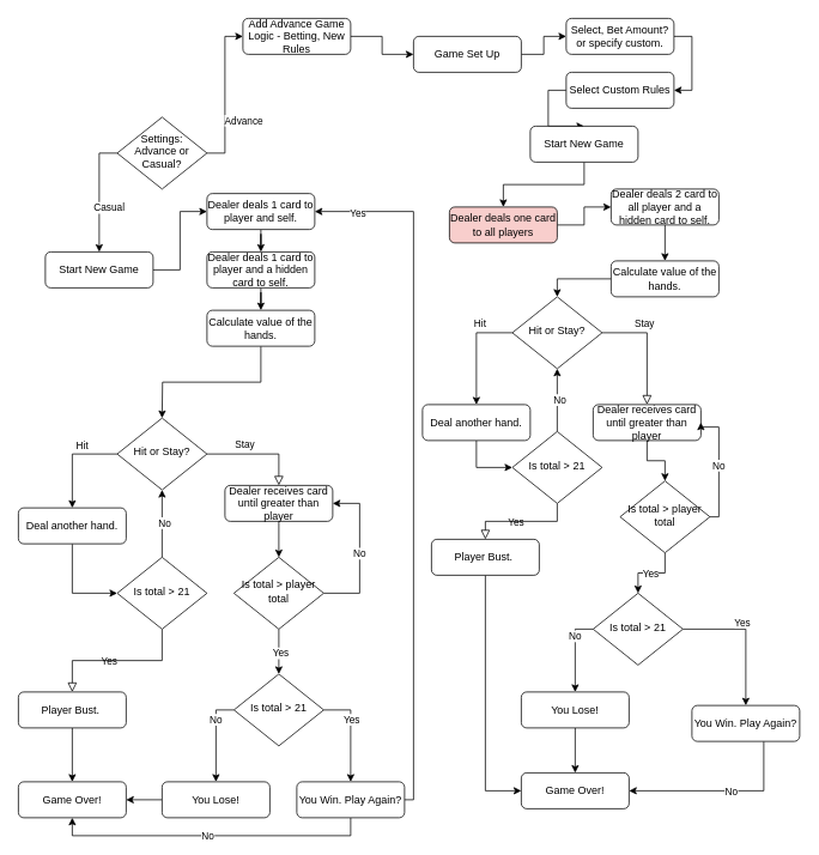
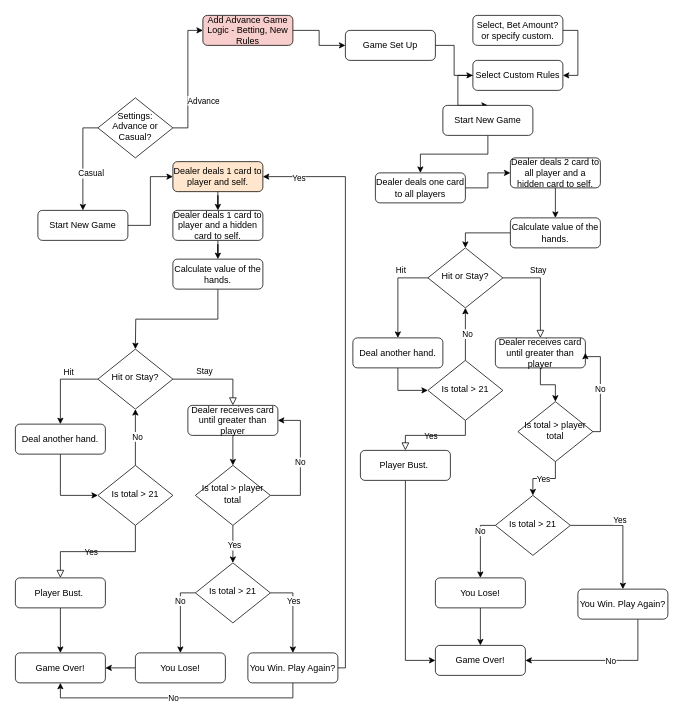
- <mxCell id="22" value="Add Advance Game Logic - Betting, New Rules" style="rounded=1;whiteSpace=wrap;html=1;fontSize=12;glass=0;strokeWidth=1;shadow=0;" vertex="1" parent="1"><mxGeometry x="270" y="20" width="120" height="40" as="geometry" /></mxCell>
+ <mxCell id="22" value="Add Advance Game Logic - Betting, New Rules" style="rounded=1;whiteSpace=wrap;html=1;fontSize=12;glass=0;strokeWidth=1;shadow=0;fillColor=#f8cecc;" vertex="1" parent="1"><mxGeometry x="270" y="20" width="120" height="40" as="geometry" /></mxCell>
- <mxCell id="23" value="" style="edgeStyle=orthogonalEdgeStyle;rounded=0;orthogonalLoop=1;jettySize=auto;html=1;" edge="1" parent="1" source="24" target="52"><mxGeometry relative="1" as="geometry" /></mxCell>
+ <mxCell id="23" value="" style="edgeStyle=orthogonalEdgeStyle;rounded=0;orthogonalLoop=1;jettySize=auto;html=1;" edge="1" parent="1" source="24" target="54"><mxGeometry relative="1" as="geometry" /></mxCell>
- <mxCell id="26" value="Dealer deals 1 card to player and self." style="rounded=1;whiteSpace=wrap;html=1;fontSize=12;glass=0;strokeWidth=1;shadow=0;" vertex="1" parent="1"><mxGeometry x="230" y="215" width="120" height="40" as="geometry" /></mxCell>
+ <mxCell id="26" value="Dealer deals 1 card to player and self." style="rounded=1;whiteSpace=wrap;html=1;fontSize=12;glass=0;strokeWidth=1;shadow=0;fillColor=#ffe6cc;" vertex="1" parent="1"><mxGeometry x="230" y="215" width="120" height="40" as="geometry" /></mxCell>
- <mxCell id="58" value="Dealer deals one card to all players" style="rounded=1;whiteSpace=wrap;html=1;fontSize=12;glass=0;strokeWidth=1;shadow=0;fillColor=#f8cecc;" vertex="1" parent="1"><mxGeometry x="500" y="230" width="120" height="40" as="geometry" /></mxCell>
+ <mxCell id="58" value="Dealer deals one card to all players" style="rounded=1;whiteSpace=wrap;html=1;fontSize=12;glass=0;strokeWidth=1;shadow=0;" vertex="1" parent="1"><mxGeometry x="500" y="230" width="120" height="40" as="geometry" /></mxCell>
